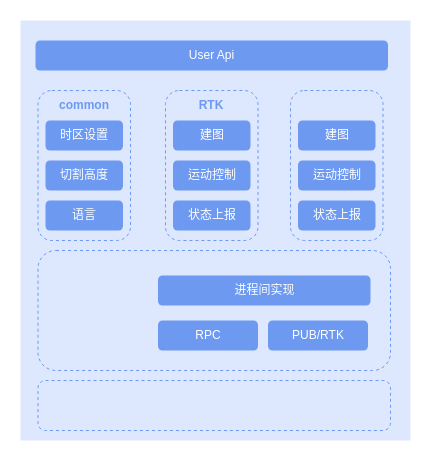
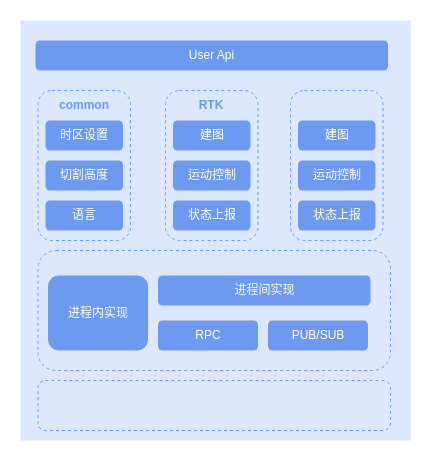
+ <mxCell id="5" value="进程内实现" style="rounded=1;whiteSpace=wrap;html=1;strokeColor=none;fillColor=#6d99f1;fontColor=#ffffff;" vertex="1" parent="1"><mxGeometry x="47.5" y="275" width="100" height="75" as="geometry" /></mxCell>
- <mxCell id="8" value="PUB/RTK" style="rounded=1;whiteSpace=wrap;html=1;strokeColor=none;fillColor=#6d99f1;fontColor=#ffffff;" vertex="1" parent="1"><mxGeometry x="267.5" y="320" width="100" height="30" as="geometry" /></mxCell>
+ <mxCell id="8" value="PUB/SUB" style="rounded=1;whiteSpace=wrap;html=1;strokeColor=none;fillColor=#6d99f1;fontColor=#ffffff;" vertex="1" parent="1"><mxGeometry x="267.5" y="320" width="100" height="30" as="geometry" /></mxCell>
